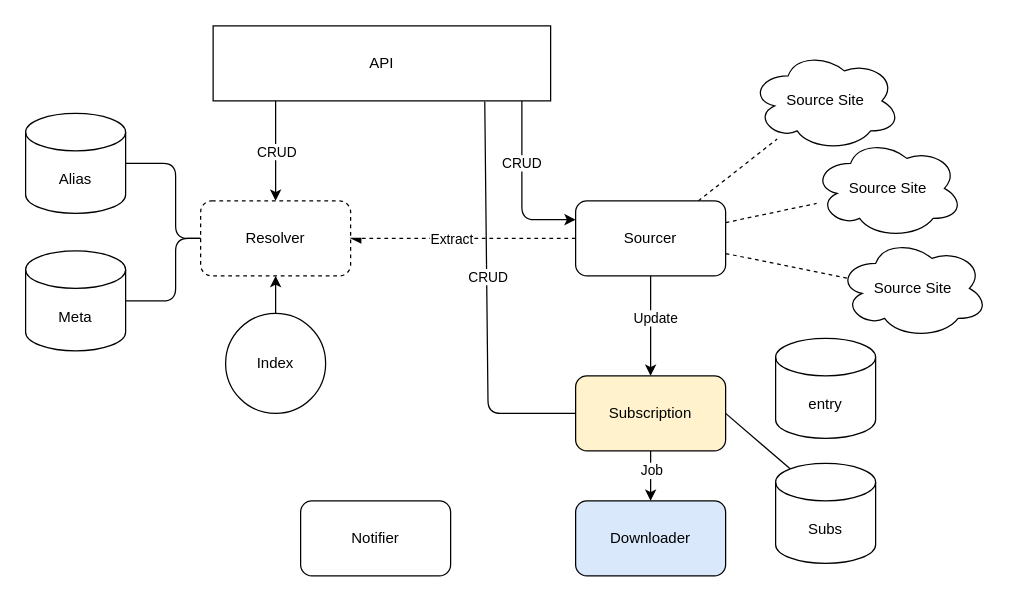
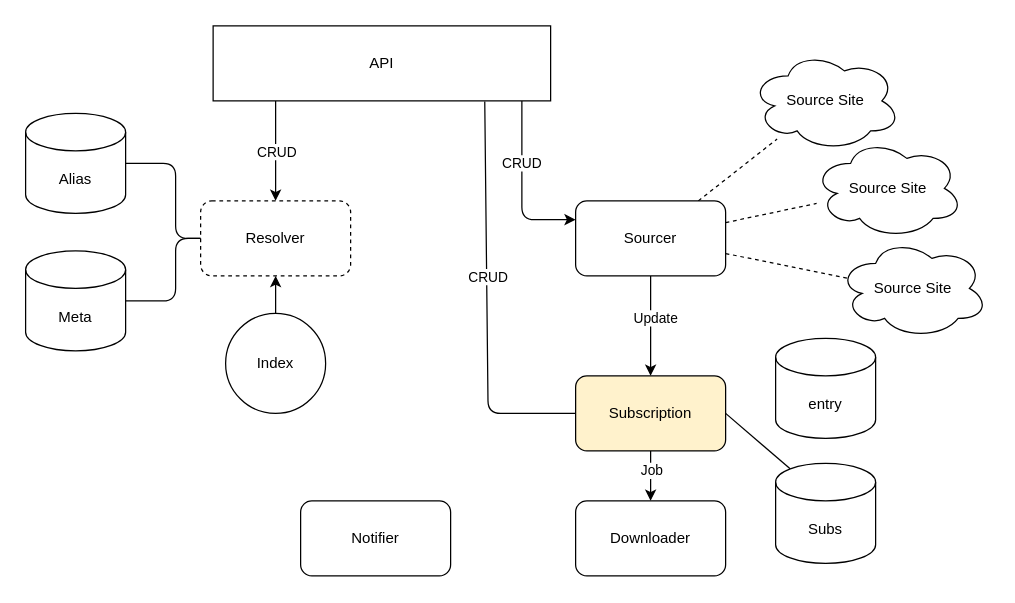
- <mxCell id="13" style="edgeStyle=none;html=1;exitX=0;exitY=0.5;exitDx=0;exitDy=0;entryX=1;entryY=0.5;entryDx=0;entryDy=0;dashed=1;fontColor=default;startArrow=none;startFill=0;endArrow=async;endFill=1;labelBorderColor=none;" parent="1" source="32" target="7" edge="1"><mxGeometry relative="1" as="geometry" /></mxCell>
- <mxCell id="14" value="Extract" style="edgeLabel;html=1;align=center;verticalAlign=middle;resizable=0;points=[];fontColor=default;labelBorderColor=none;" parent="13" vertex="1" connectable="0"><mxGeometry x="0.034" relative="1" as="geometry"><mxPoint x="-7" as="offset" /></mxGeometry></mxCell>
- <mxCell id="30" value="Downloader" style="rounded=1;whiteSpace=wrap;html=1;labelBorderColor=none;fontColor=default;fillColor=#dae8fc;" parent="29" vertex="1"><mxGeometry width="120" height="60" as="geometry" /></mxCell>
+ <mxCell id="30" value="Downloader" style="rounded=1;whiteSpace=wrap;html=1;labelBorderColor=none;fontColor=default;" parent="29" vertex="1"><mxGeometry width="120" height="60" as="geometry" /></mxCell>
